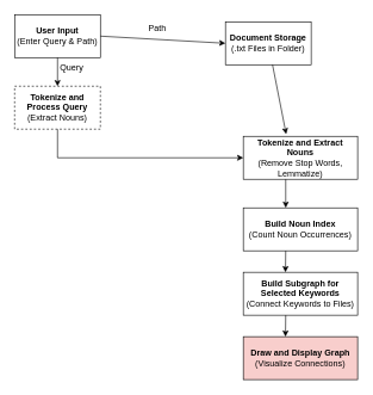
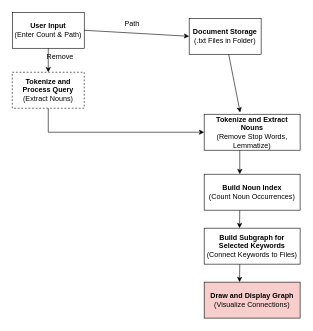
- <mxCell id="3" value="&lt;strong&gt;User Input&lt;/strong&gt;&lt;br&gt;(Enter Query &amp;amp; Path)" style="rounded=0;whiteSpace=wrap;html=1;" vertex="1" parent="1"><mxGeometry x="20" y="20" width="120" height="60" as="geometry" /></mxCell>
+ <mxCell id="3" value="&lt;strong&gt;User Input&lt;/strong&gt;&lt;br&gt;(Enter Count &amp;amp; Path)" style="rounded=0;whiteSpace=wrap;html=1;" vertex="1" parent="1"><mxGeometry x="20" y="20" width="120" height="60" as="geometry" /></mxCell>
- <mxCell id="17" value="Query" style="text;html=1;align=center;verticalAlign=middle;whiteSpace=wrap;rounded=0;" vertex="1" parent="1"><mxGeometry x="70" y="80" width="60" height="30" as="geometry" /></mxCell>
+ <mxCell id="17" value="Remove" style="text;html=1;align=center;verticalAlign=middle;whiteSpace=wrap;rounded=0;" vertex="1" parent="1"><mxGeometry x="70" y="80" width="60" height="30" as="geometry" /></mxCell>
